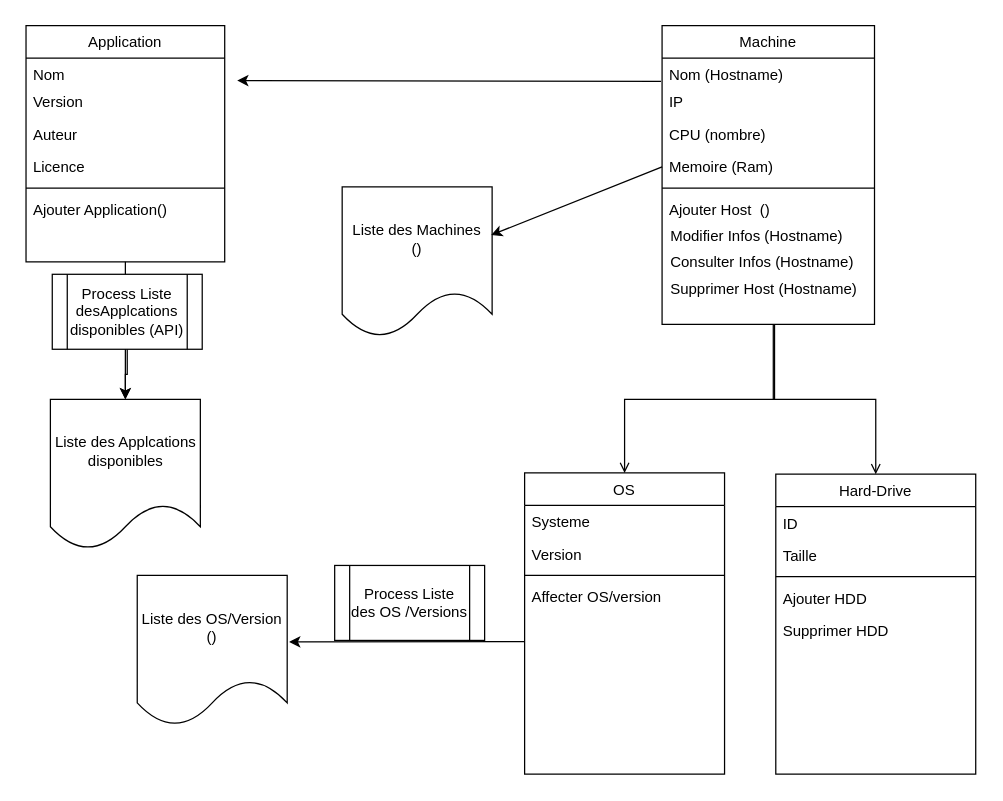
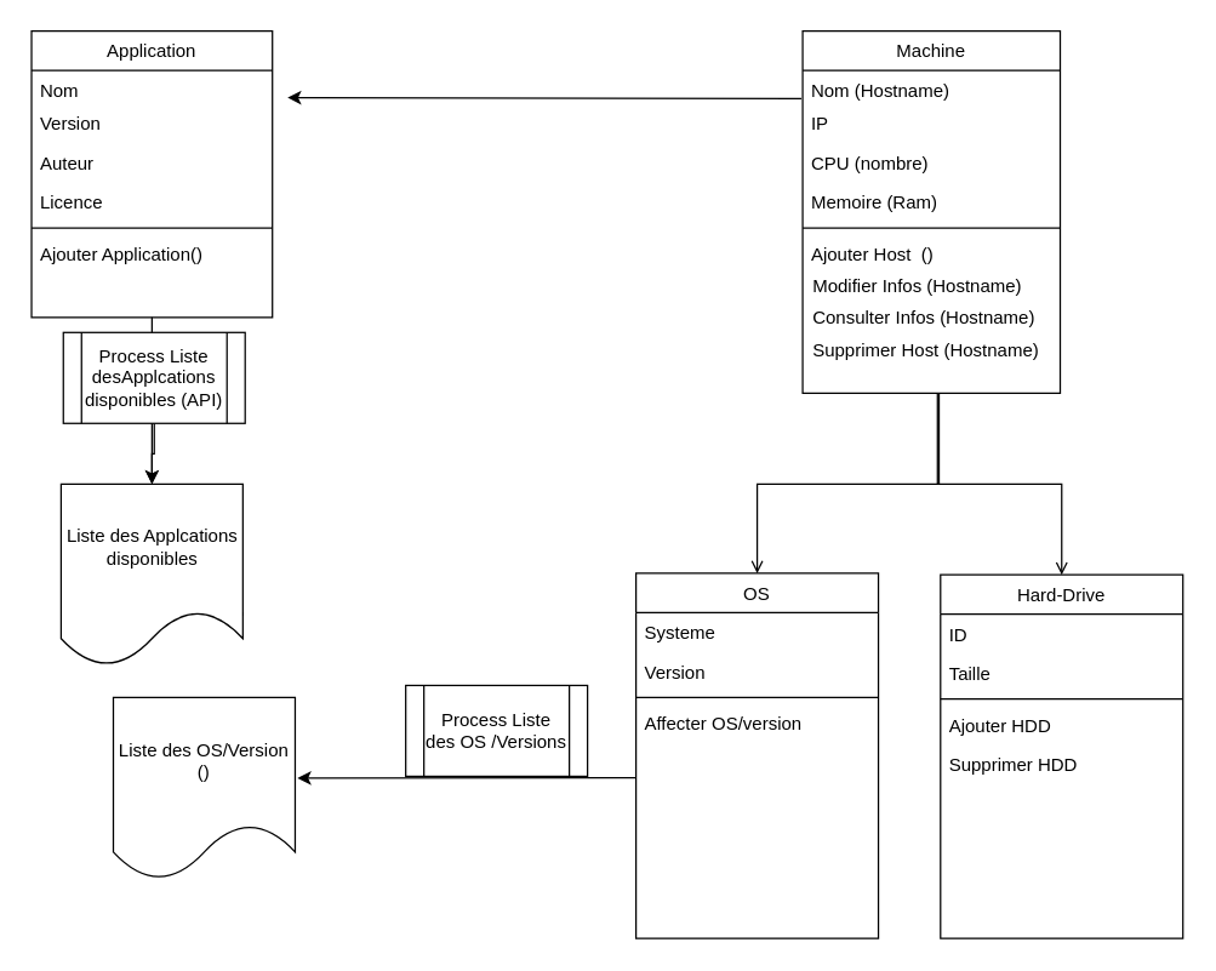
- <mxCell id="38" value="" style="endArrow=classic;html=1;exitX=0;exitY=0.5;exitDx=0;exitDy=0;entryX=0.993;entryY=0.322;entryDx=0;entryDy=0;entryPerimeter=0;" parent="1" source="6" target="34" edge="1"><mxGeometry width="50" height="50" relative="1" as="geometry"><mxPoint x="369" y="279" as="sourcePoint" /><mxPoint x="419" y="229" as="targetPoint" /></mxGeometry></mxCell>
- <mxCell id="34" value="Liste des Machines&lt;br&gt;()" style="shape=document;whiteSpace=wrap;html=1;boundedLbl=1;" parent="1" vertex="1"><mxGeometry x="273" y="149" width="120" height="120" as="geometry" /></mxCell>
- <mxCell id="39" value="Liste des OS/Version&lt;br&gt;()" style="shape=document;whiteSpace=wrap;html=1;boundedLbl=1;" vertex="1" parent="1"><mxGeometry x="109" y="460" width="120" height="120" as="geometry" /></mxCell>
+ <mxCell id="39" value="Liste des OS/Version&lt;br&gt;()" style="shape=document;whiteSpace=wrap;html=1;boundedLbl=1;" vertex="1" parent="1"><mxGeometry x="74" y="460" width="120" height="120" as="geometry" /></mxCell>
